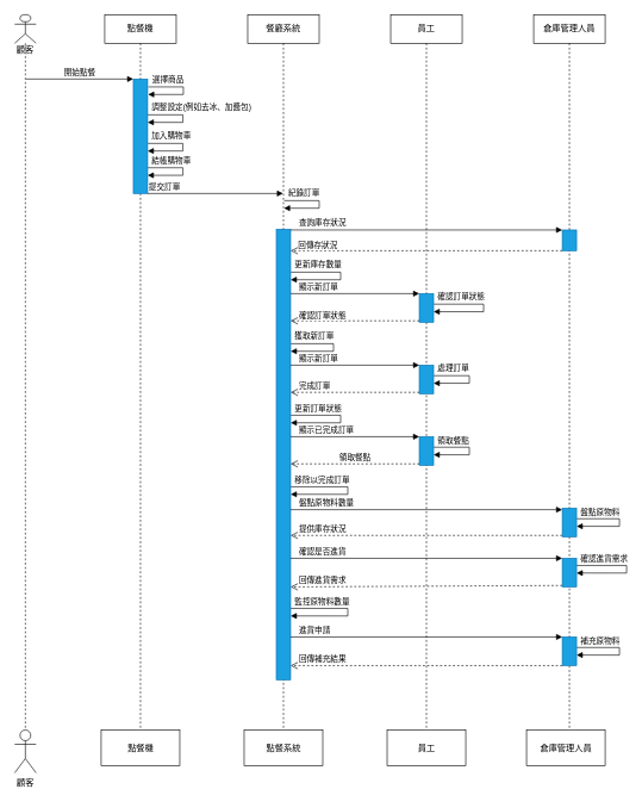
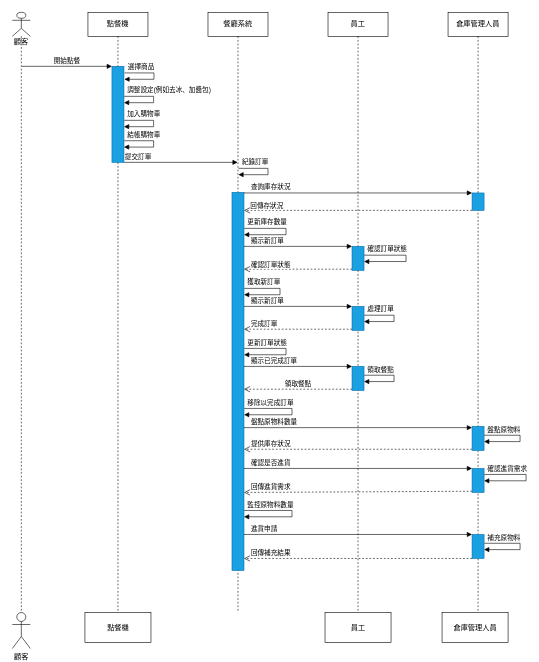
- <mxCell id="50" value="點餐系統" style="html=1;" vertex="1" parent="1"><mxGeometry x="341" y="1020" width="110" height="50" as="geometry" /></mxCell>
